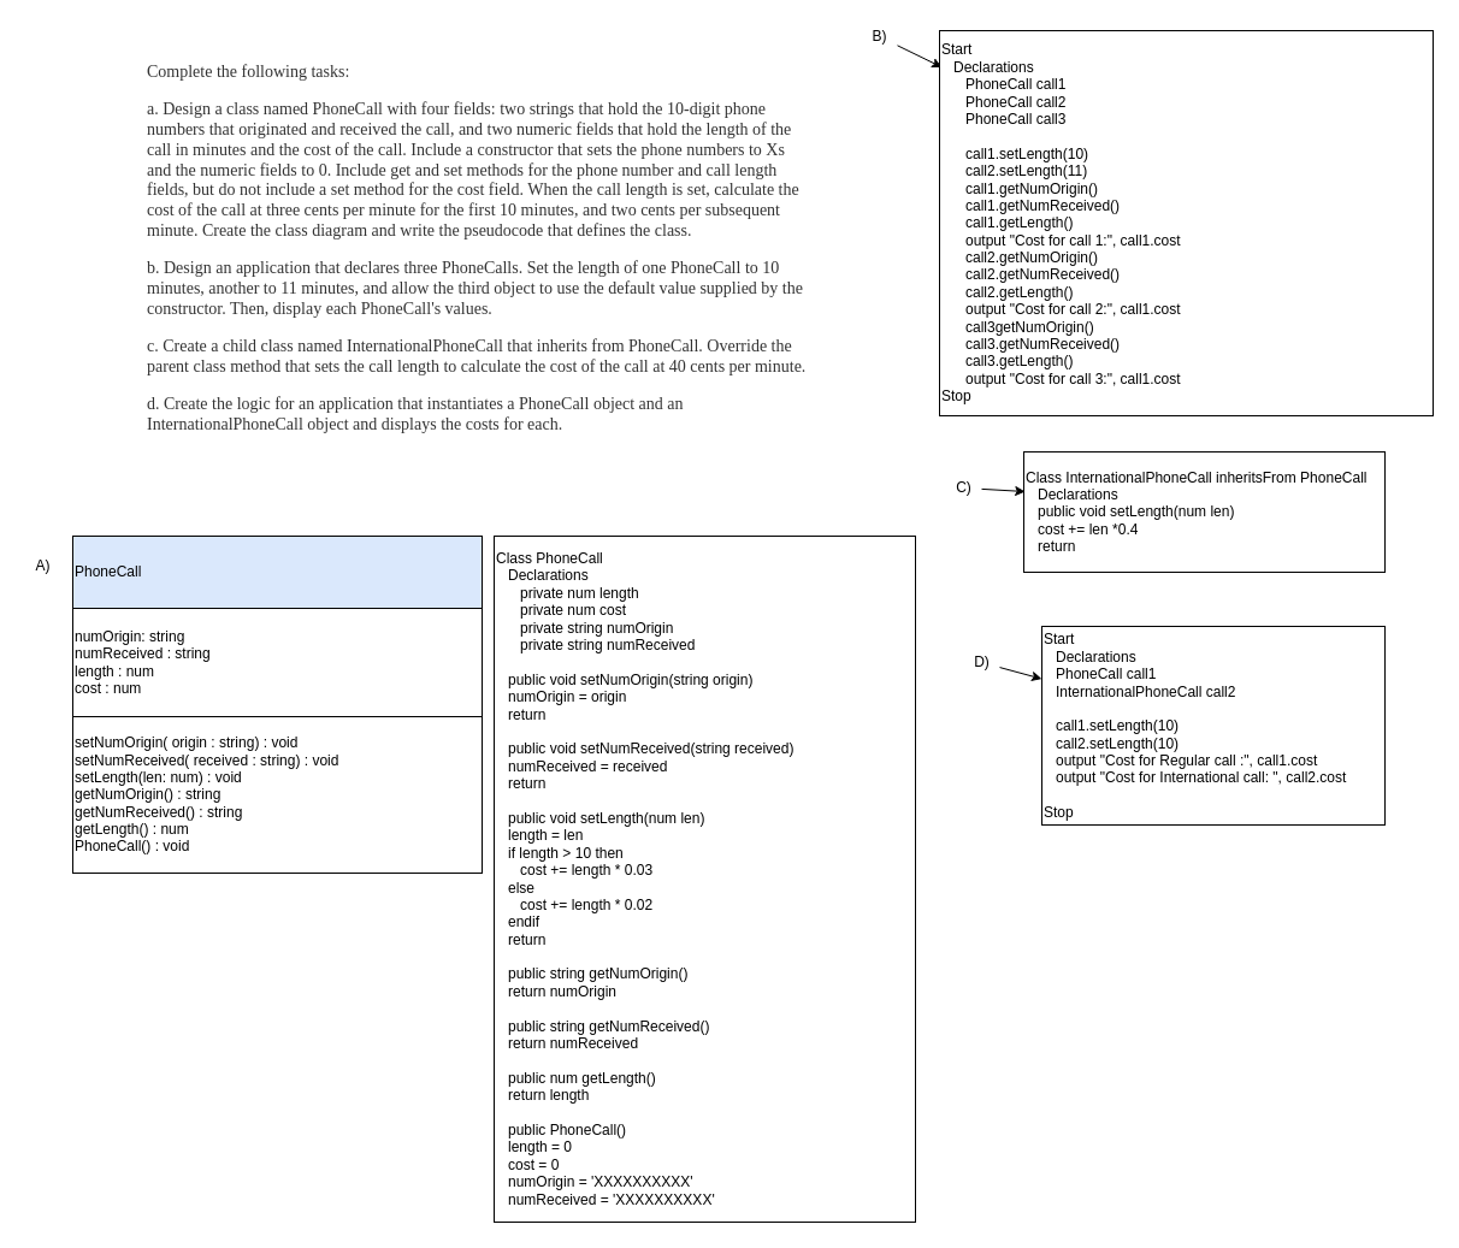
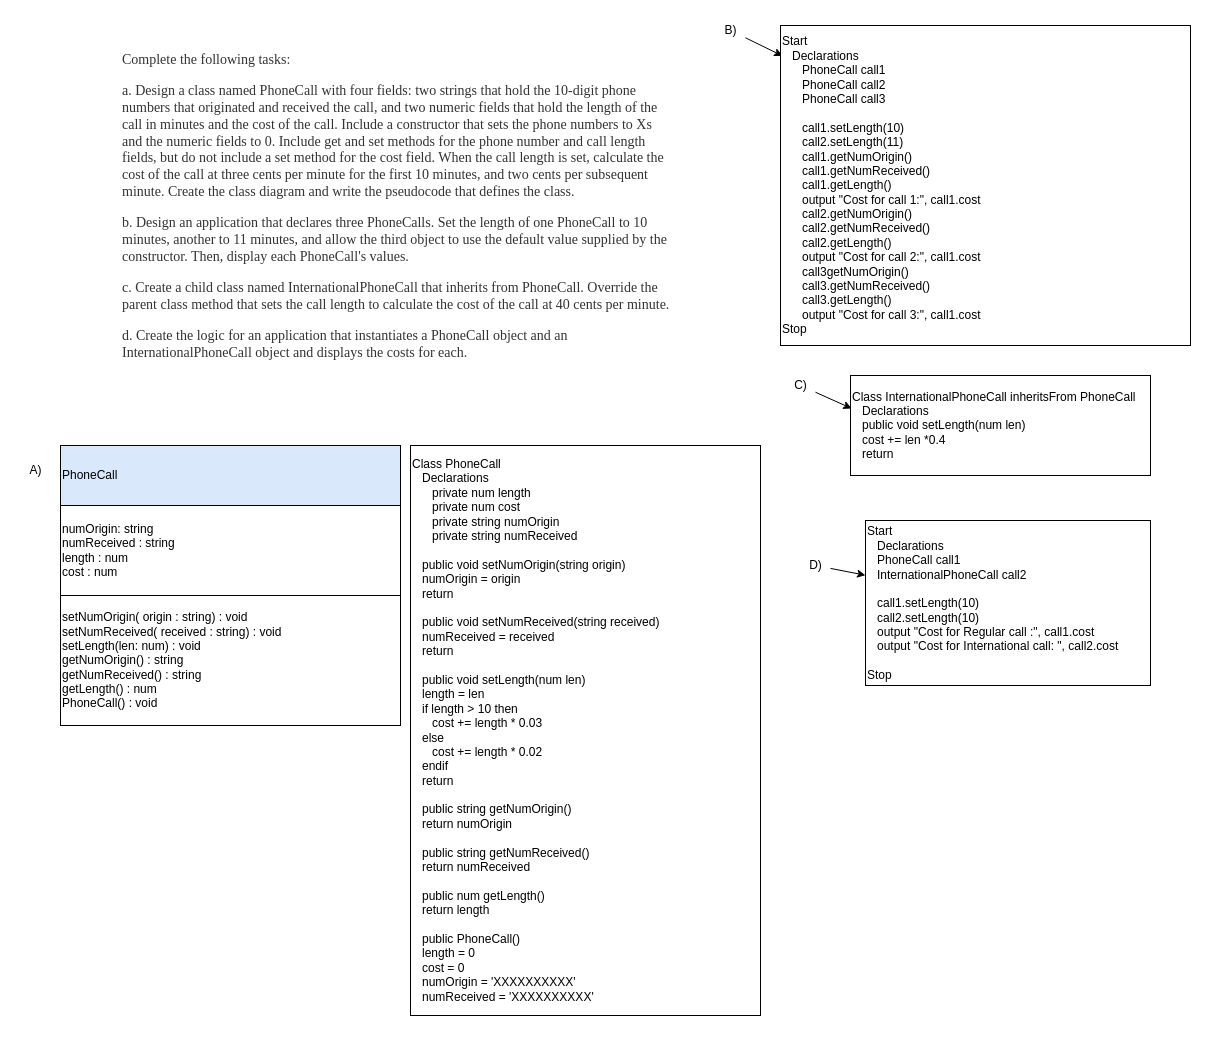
- <mxCell id="12" value="C)" style="text;html=1;align=center;verticalAlign=middle;resizable=0;points=[];autosize=1;strokeColor=none;fillColor=none;" vertex="1" parent="1"><mxGeometry x="785" y="395" width="30" height="20" as="geometry" /></mxCell>
+ <mxCell id="12" value="C)" style="text;html=1;align=center;verticalAlign=middle;resizable=0;points=[];autosize=1;strokeColor=none;fillColor=none;" vertex="1" parent="1"><mxGeometry x="785" y="375" width="30" height="20" as="geometry" /></mxCell>
- <mxCell id="15" value="D)" style="text;html=1;align=center;verticalAlign=middle;resizable=0;points=[];autosize=1;strokeColor=none;fillColor=none;" vertex="1" parent="1"><mxGeometry x="800" y="540" width="30" height="20" as="geometry" /></mxCell>
+ <mxCell id="15" value="D)" style="text;html=1;align=center;verticalAlign=middle;resizable=0;points=[];autosize=1;strokeColor=none;fillColor=none;" vertex="1" parent="1"><mxGeometry x="800" y="555" width="30" height="20" as="geometry" /></mxCell>
